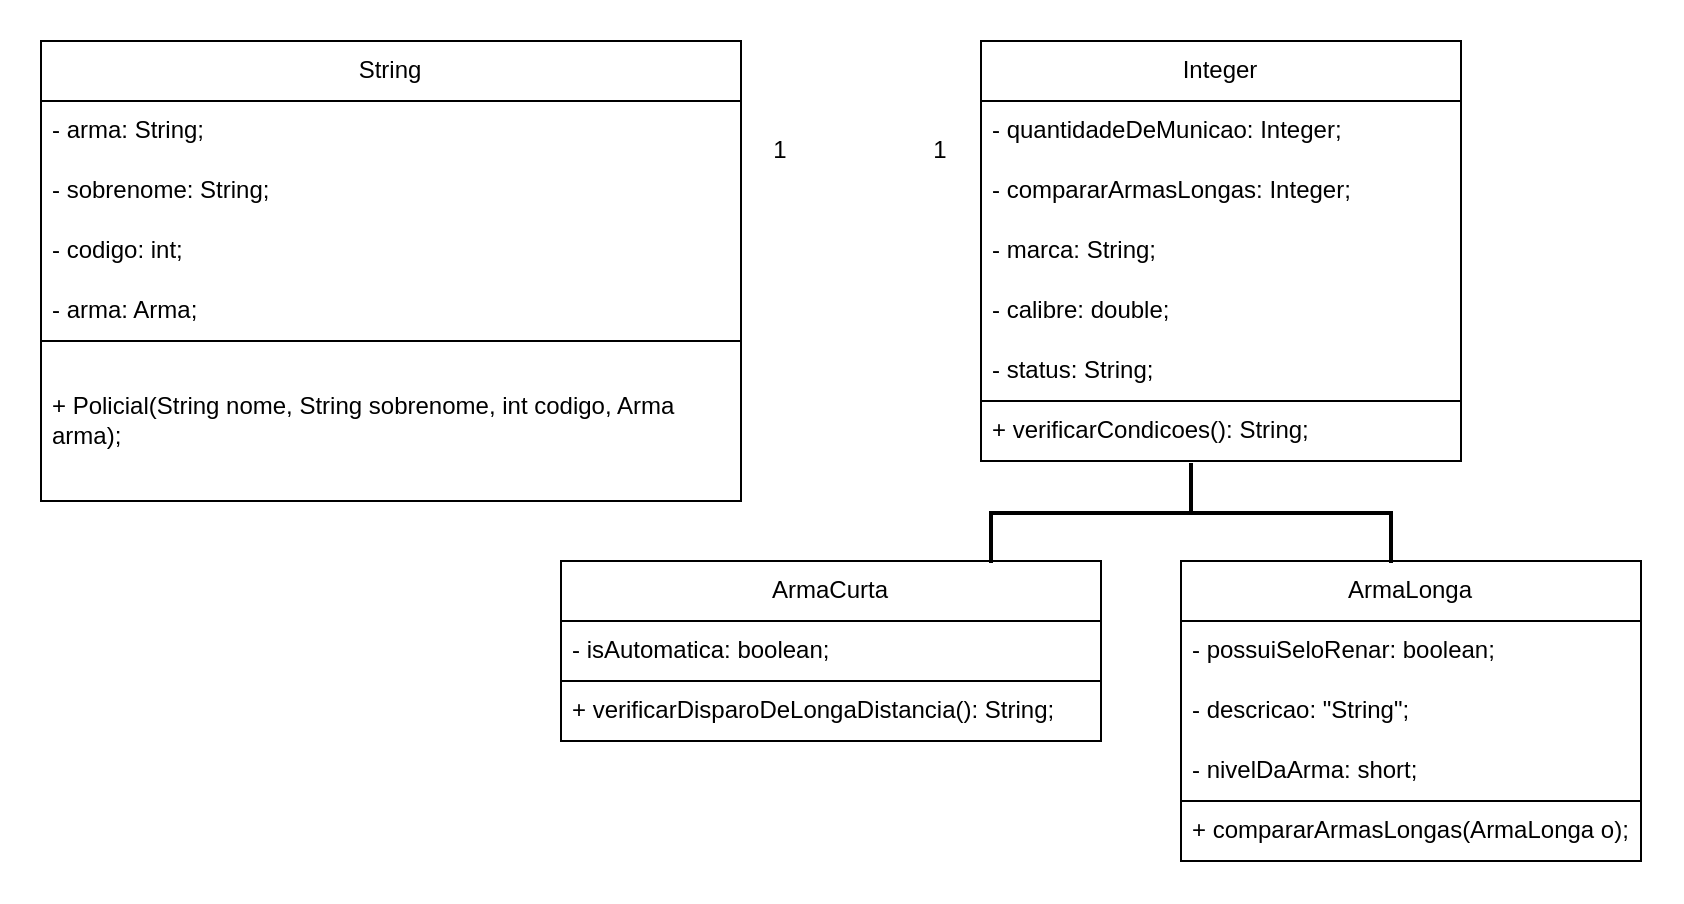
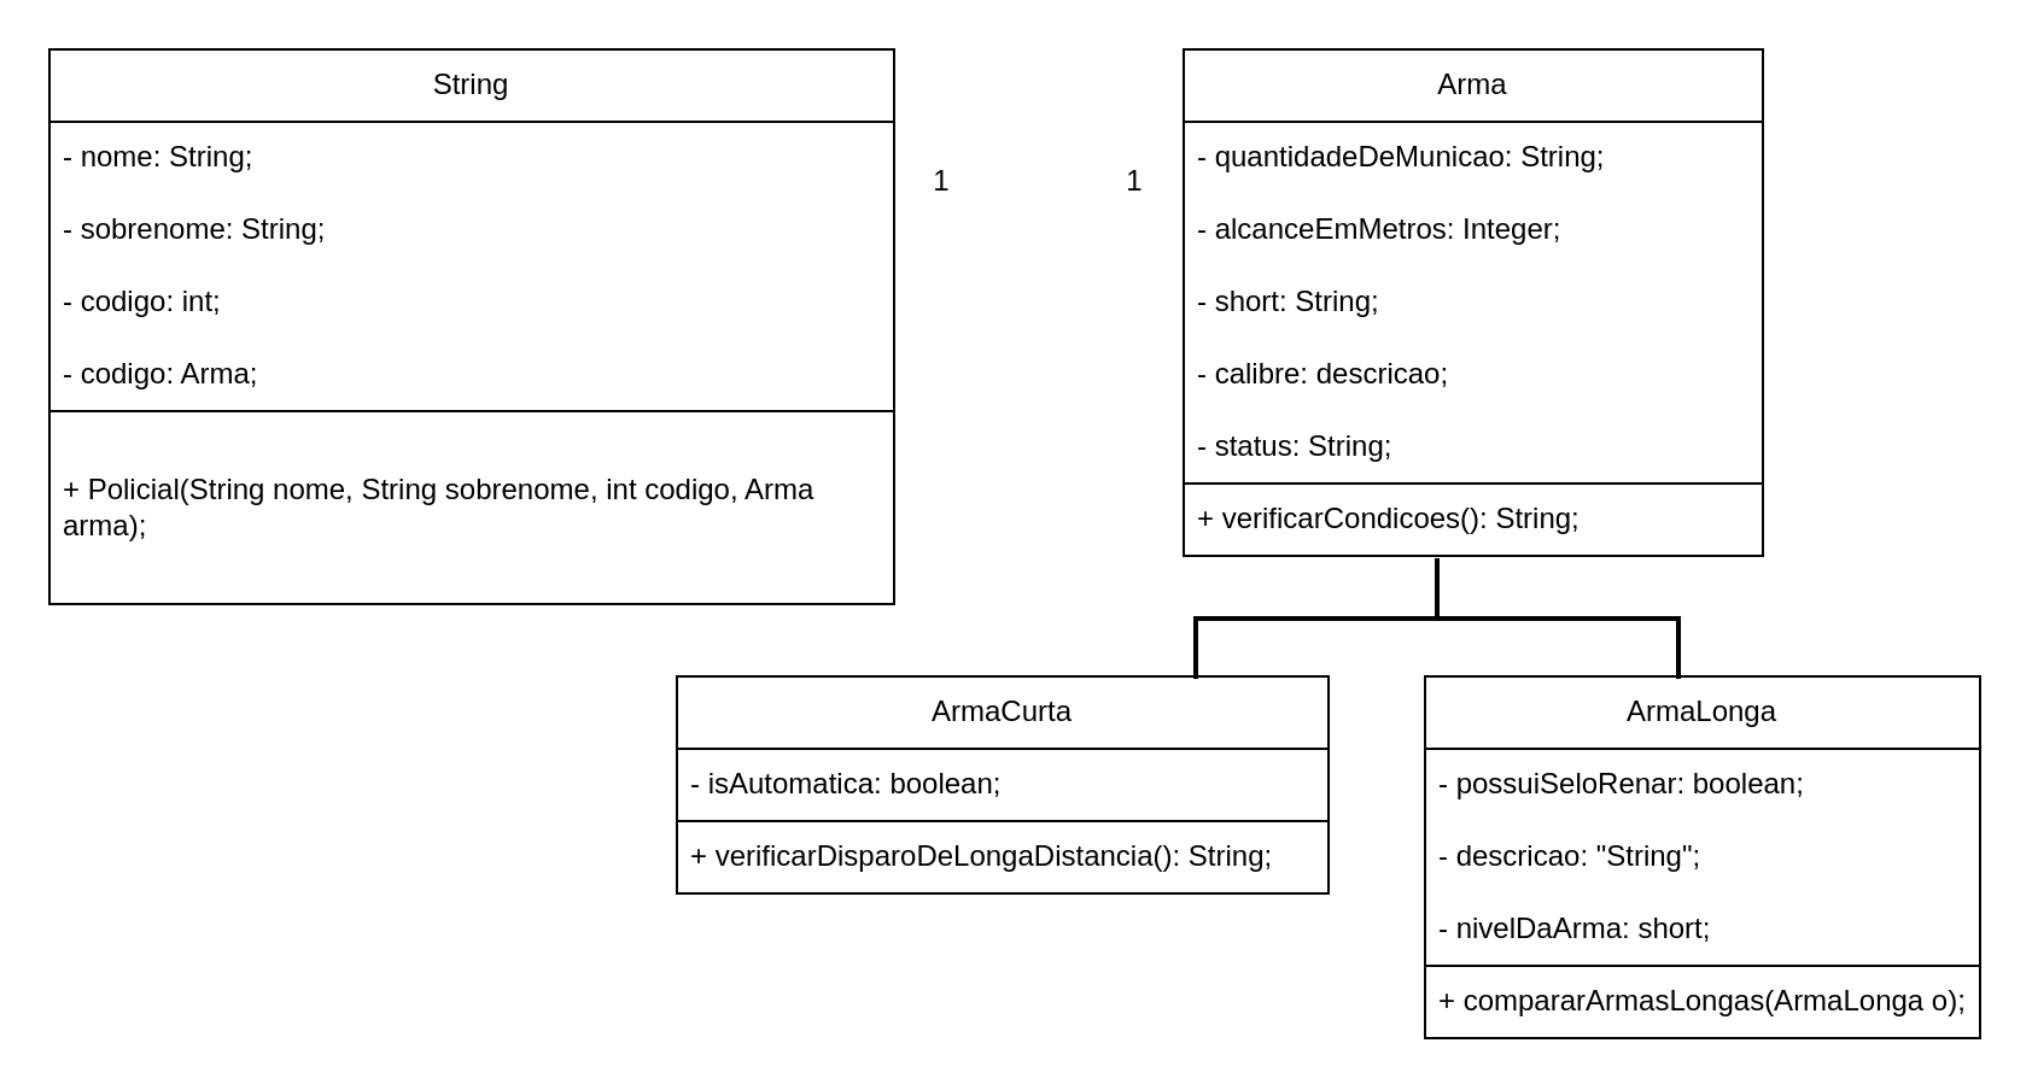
- <mxCell id="8" value="Integer" style="swimlane;fontStyle=0;childLayout=stackLayout;horizontal=1;startSize=30;horizontalStack=0;resizeParent=1;resizeParentMax=0;resizeLast=0;collapsible=1;marginBottom=0;whiteSpace=wrap;html=1;" vertex="1" parent="1"><mxGeometry x="490" y="20" width="240" height="210" as="geometry" /></mxCell>
+ <mxCell id="8" value="Arma" style="swimlane;fontStyle=0;childLayout=stackLayout;horizontal=1;startSize=30;horizontalStack=0;resizeParent=1;resizeParentMax=0;resizeLast=0;collapsible=1;marginBottom=0;whiteSpace=wrap;html=1;" vertex="1" parent="1"><mxGeometry x="490" y="20" width="240" height="210" as="geometry" /></mxCell>
- <mxCell id="3" value="- arma: String;" style="text;strokeColor=none;fillColor=none;align=left;verticalAlign=middle;spacingLeft=4;spacingRight=4;overflow=hidden;points=[[0,0.5],[1,0.5]];portConstraint=eastwest;rotatable=0;whiteSpace=wrap;html=1;" vertex="1" parent="2"><mxGeometry y="30" width="350" height="30" as="geometry" /></mxCell>
+ <mxCell id="3" value="- nome: String;" style="text;strokeColor=none;fillColor=none;align=left;verticalAlign=middle;spacingLeft=4;spacingRight=4;overflow=hidden;points=[[0,0.5],[1,0.5]];portConstraint=eastwest;rotatable=0;whiteSpace=wrap;html=1;" vertex="1" parent="2"><mxGeometry y="30" width="350" height="30" as="geometry" /></mxCell>
- <mxCell id="9" value="- quantidadeDeMunicao: Integer;" style="text;strokeColor=none;fillColor=none;align=left;verticalAlign=middle;spacingLeft=4;spacingRight=4;overflow=hidden;points=[[0,0.5],[1,0.5]];portConstraint=eastwest;rotatable=0;whiteSpace=wrap;html=1;" vertex="1" parent="8"><mxGeometry y="30" width="240" height="30" as="geometry" /></mxCell>
+ <mxCell id="9" value="- quantidadeDeMunicao: String;" style="text;strokeColor=none;fillColor=none;align=left;verticalAlign=middle;spacingLeft=4;spacingRight=4;overflow=hidden;points=[[0,0.5],[1,0.5]];portConstraint=eastwest;rotatable=0;whiteSpace=wrap;html=1;" vertex="1" parent="8"><mxGeometry y="30" width="240" height="30" as="geometry" /></mxCell>
- <mxCell id="10" value="- compararArmasLongas: Integer;" style="text;strokeColor=none;fillColor=none;align=left;verticalAlign=middle;spacingLeft=4;spacingRight=4;overflow=hidden;points=[[0,0.5],[1,0.5]];portConstraint=eastwest;rotatable=0;whiteSpace=wrap;html=1;" vertex="1" parent="8"><mxGeometry y="60" width="240" height="30" as="geometry" /></mxCell>
+ <mxCell id="10" value="- alcanceEmMetros: Integer;" style="text;strokeColor=none;fillColor=none;align=left;verticalAlign=middle;spacingLeft=4;spacingRight=4;overflow=hidden;points=[[0,0.5],[1,0.5]];portConstraint=eastwest;rotatable=0;whiteSpace=wrap;html=1;" vertex="1" parent="8"><mxGeometry y="60" width="240" height="30" as="geometry" /></mxCell>
- <mxCell id="11" value="- marca: String;" style="text;strokeColor=none;fillColor=none;align=left;verticalAlign=middle;spacingLeft=4;spacingRight=4;overflow=hidden;points=[[0,0.5],[1,0.5]];portConstraint=eastwest;rotatable=0;whiteSpace=wrap;html=1;" vertex="1" parent="8"><mxGeometry y="90" width="240" height="30" as="geometry" /></mxCell>
+ <mxCell id="11" value="- short: String;" style="text;strokeColor=none;fillColor=none;align=left;verticalAlign=middle;spacingLeft=4;spacingRight=4;overflow=hidden;points=[[0,0.5],[1,0.5]];portConstraint=eastwest;rotatable=0;whiteSpace=wrap;html=1;" vertex="1" parent="8"><mxGeometry y="90" width="240" height="30" as="geometry" /></mxCell>
- <mxCell id="6" value="- arma: Arma;" style="text;strokeColor=none;fillColor=none;align=left;verticalAlign=middle;spacingLeft=4;spacingRight=4;overflow=hidden;points=[[0,0.5],[1,0.5]];portConstraint=eastwest;rotatable=0;whiteSpace=wrap;html=1;" vertex="1" parent="2"><mxGeometry y="120" width="350" height="30" as="geometry" /></mxCell>
+ <mxCell id="6" value="- codigo: Arma;" style="text;strokeColor=none;fillColor=none;align=left;verticalAlign=middle;spacingLeft=4;spacingRight=4;overflow=hidden;points=[[0,0.5],[1,0.5]];portConstraint=eastwest;rotatable=0;whiteSpace=wrap;html=1;" vertex="1" parent="2"><mxGeometry y="120" width="350" height="30" as="geometry" /></mxCell>
- <mxCell id="12" value="- calibre: double;" style="text;strokeColor=none;fillColor=none;align=left;verticalAlign=middle;spacingLeft=4;spacingRight=4;overflow=hidden;points=[[0,0.5],[1,0.5]];portConstraint=eastwest;rotatable=0;whiteSpace=wrap;html=1;" vertex="1" parent="8"><mxGeometry y="120" width="240" height="30" as="geometry" /></mxCell>
+ <mxCell id="12" value="- calibre: descricao;" style="text;strokeColor=none;fillColor=none;align=left;verticalAlign=middle;spacingLeft=4;spacingRight=4;overflow=hidden;points=[[0,0.5],[1,0.5]];portConstraint=eastwest;rotatable=0;whiteSpace=wrap;html=1;" vertex="1" parent="8"><mxGeometry y="120" width="240" height="30" as="geometry" /></mxCell>
